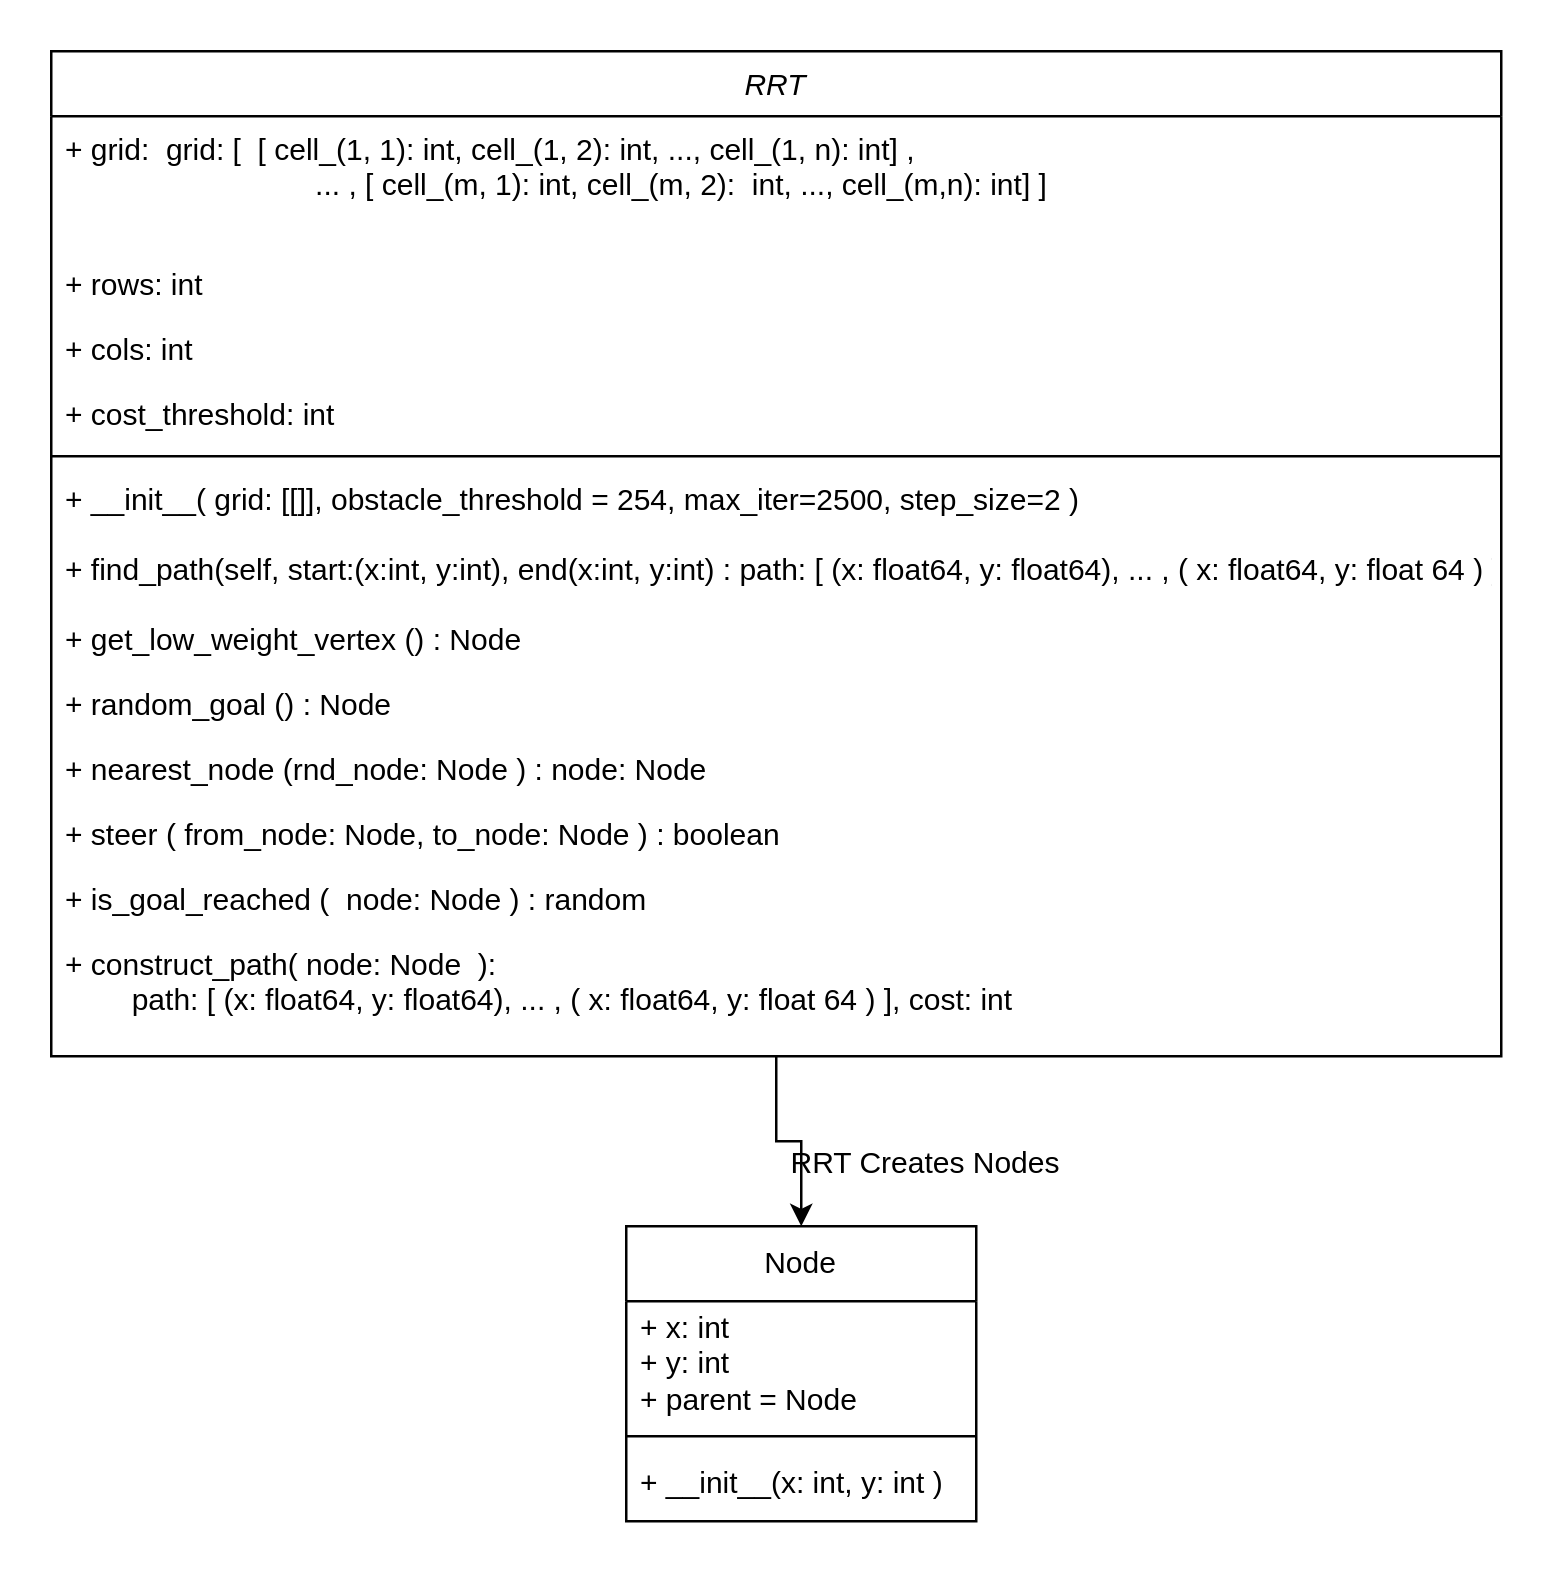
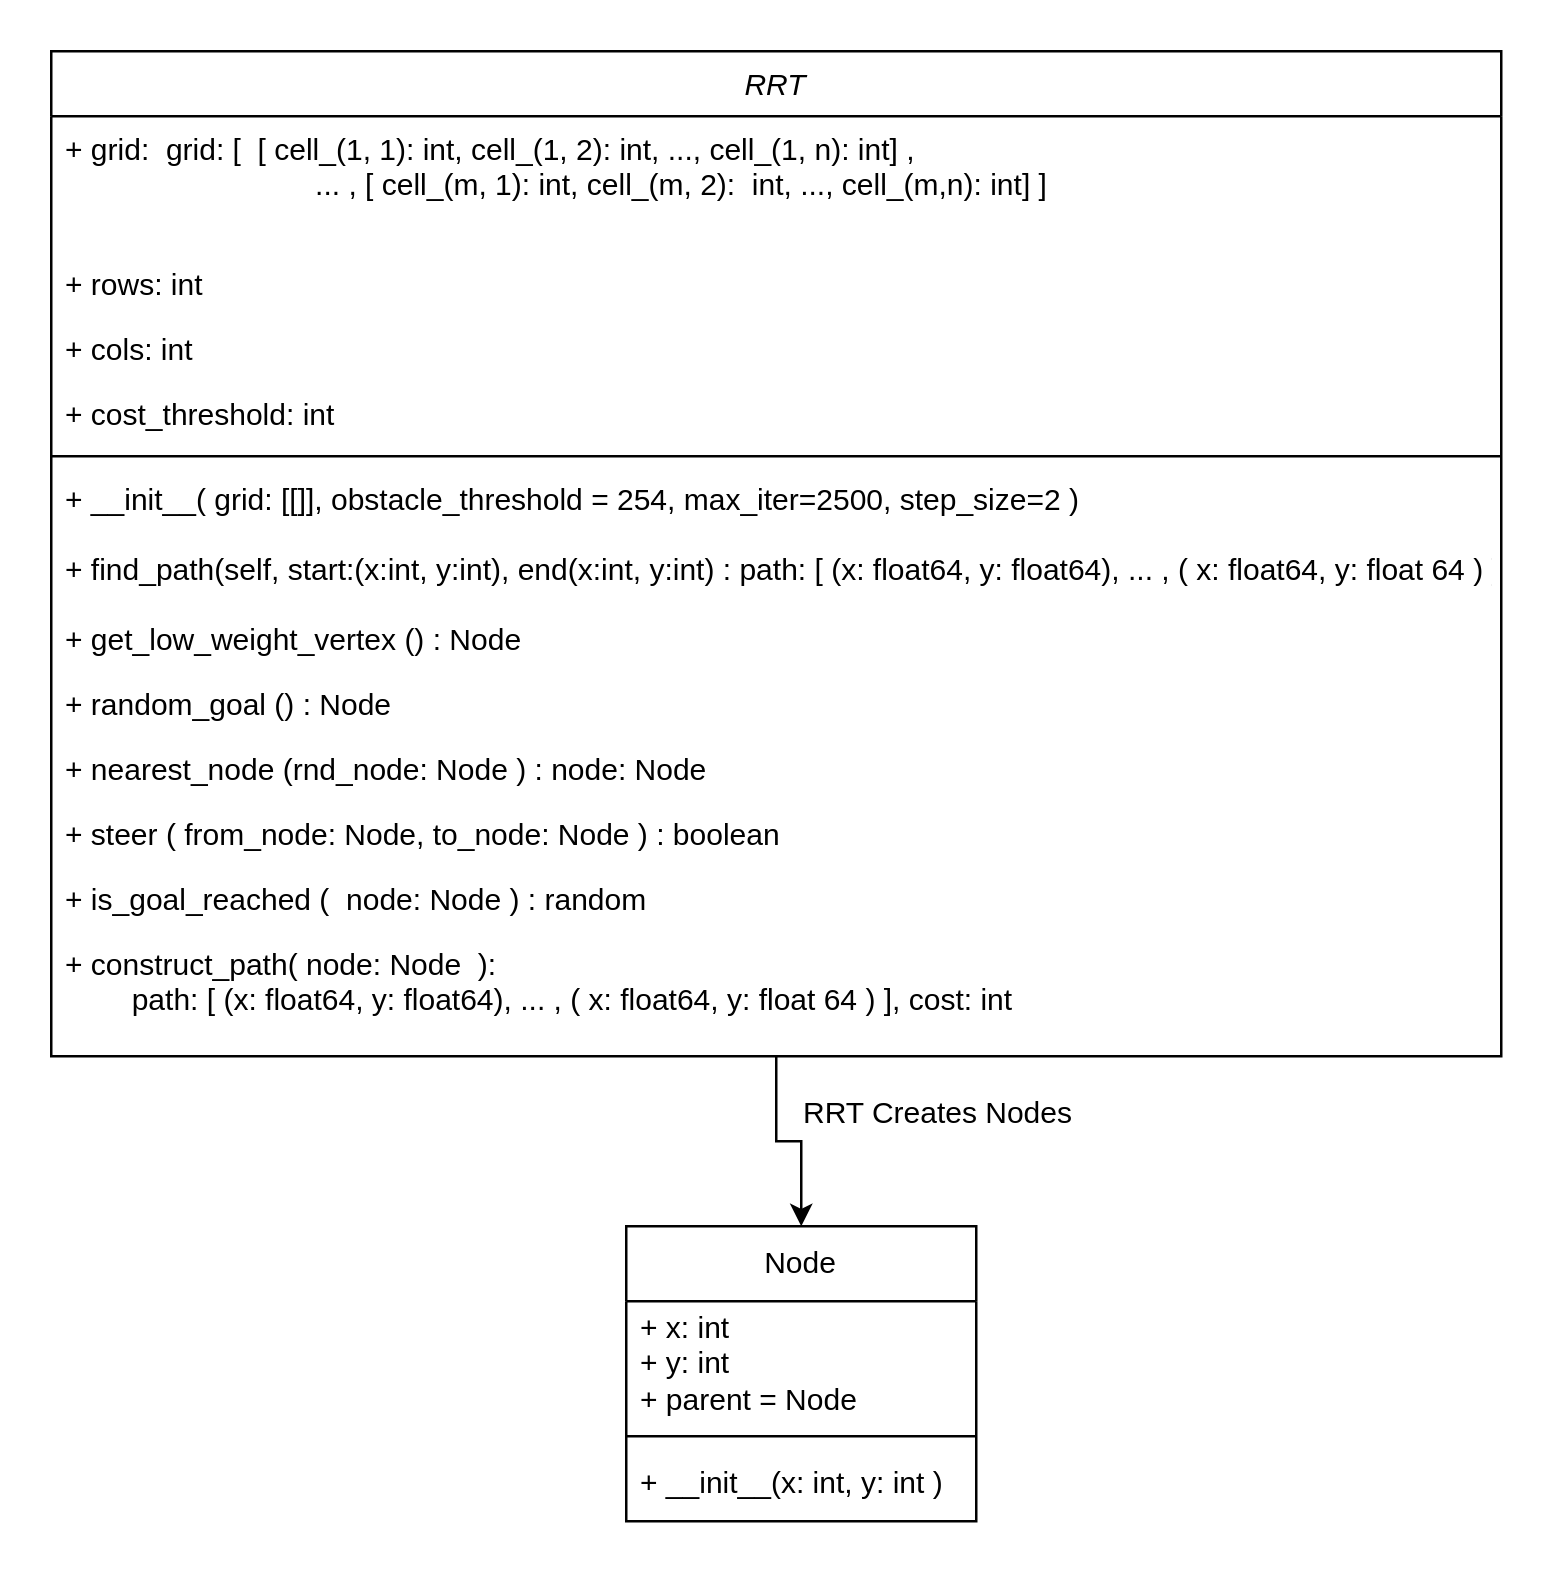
- <mxCell id="21" value="RRT Creates Nodes" style="text;html=1;align=center;verticalAlign=middle;whiteSpace=wrap;rounded=0;" vertex="1" parent="1"><mxGeometry x="305" y="450" width="130" height="30" as="geometry" /></mxCell>
+ <mxCell id="21" value="RRT Creates Nodes" style="text;html=1;align=center;verticalAlign=middle;whiteSpace=wrap;rounded=0;" vertex="1" parent="1"><mxGeometry x="310" y="430" width="130" height="30" as="geometry" /></mxCell>
